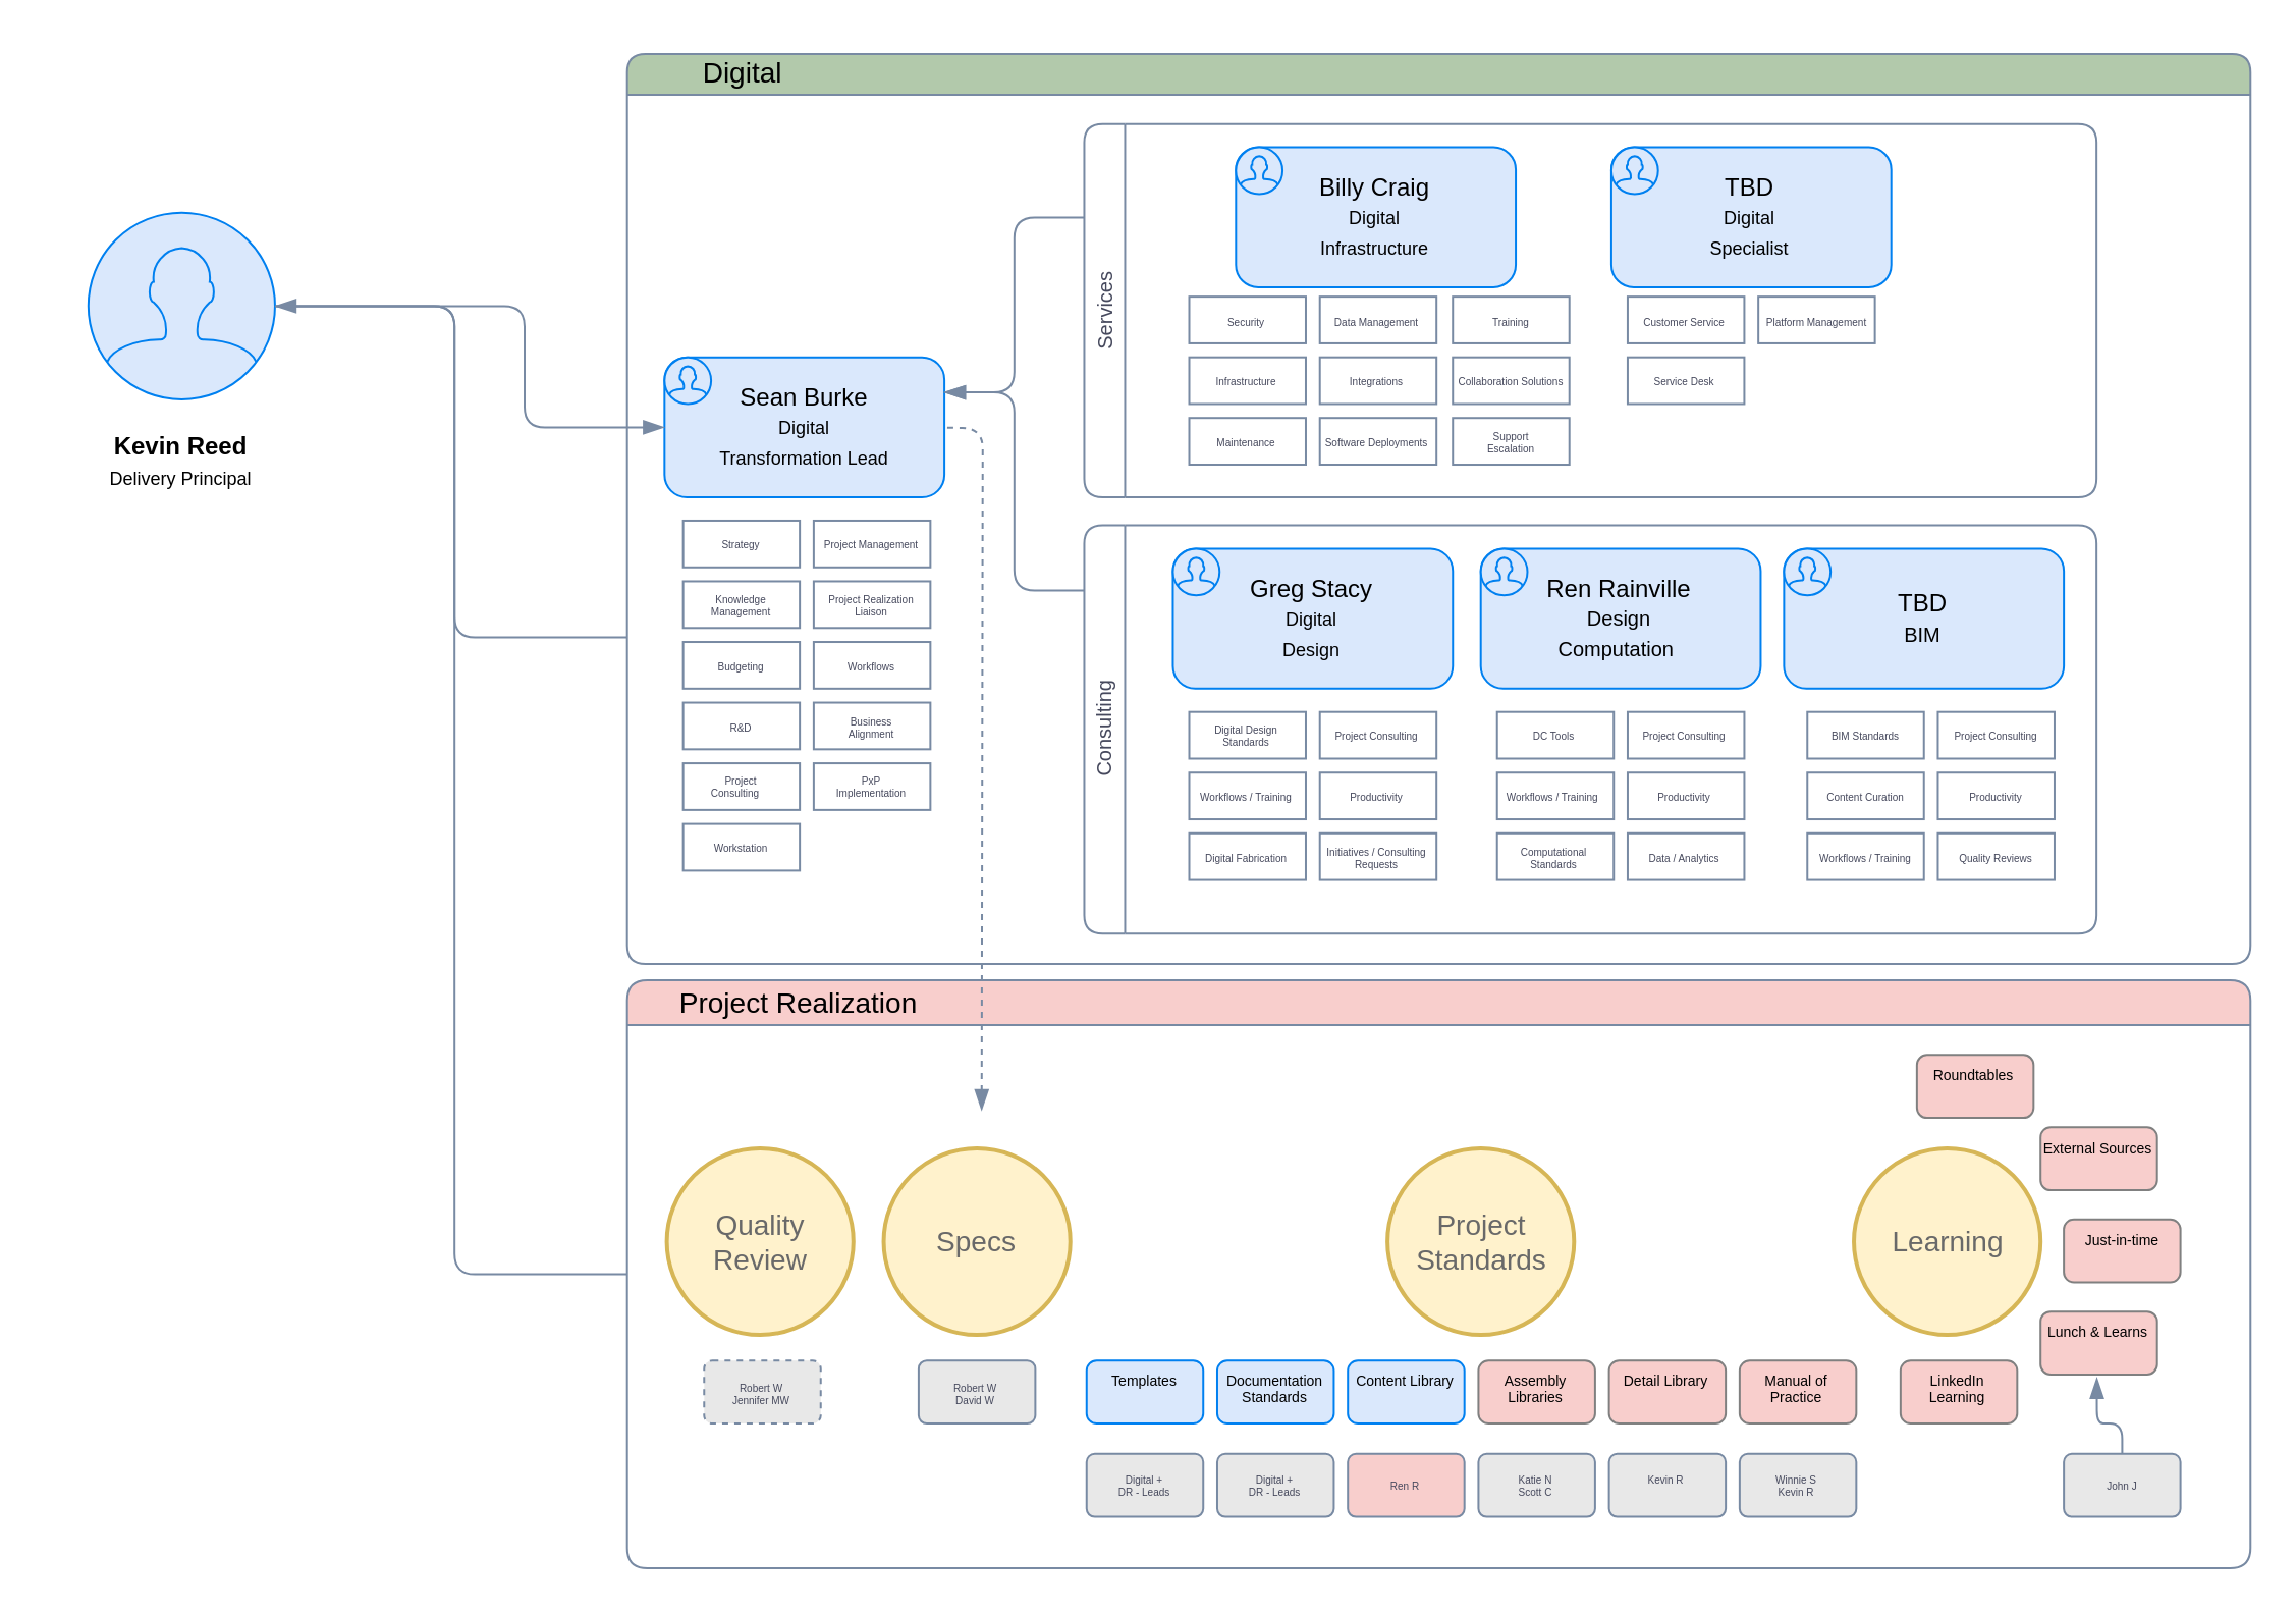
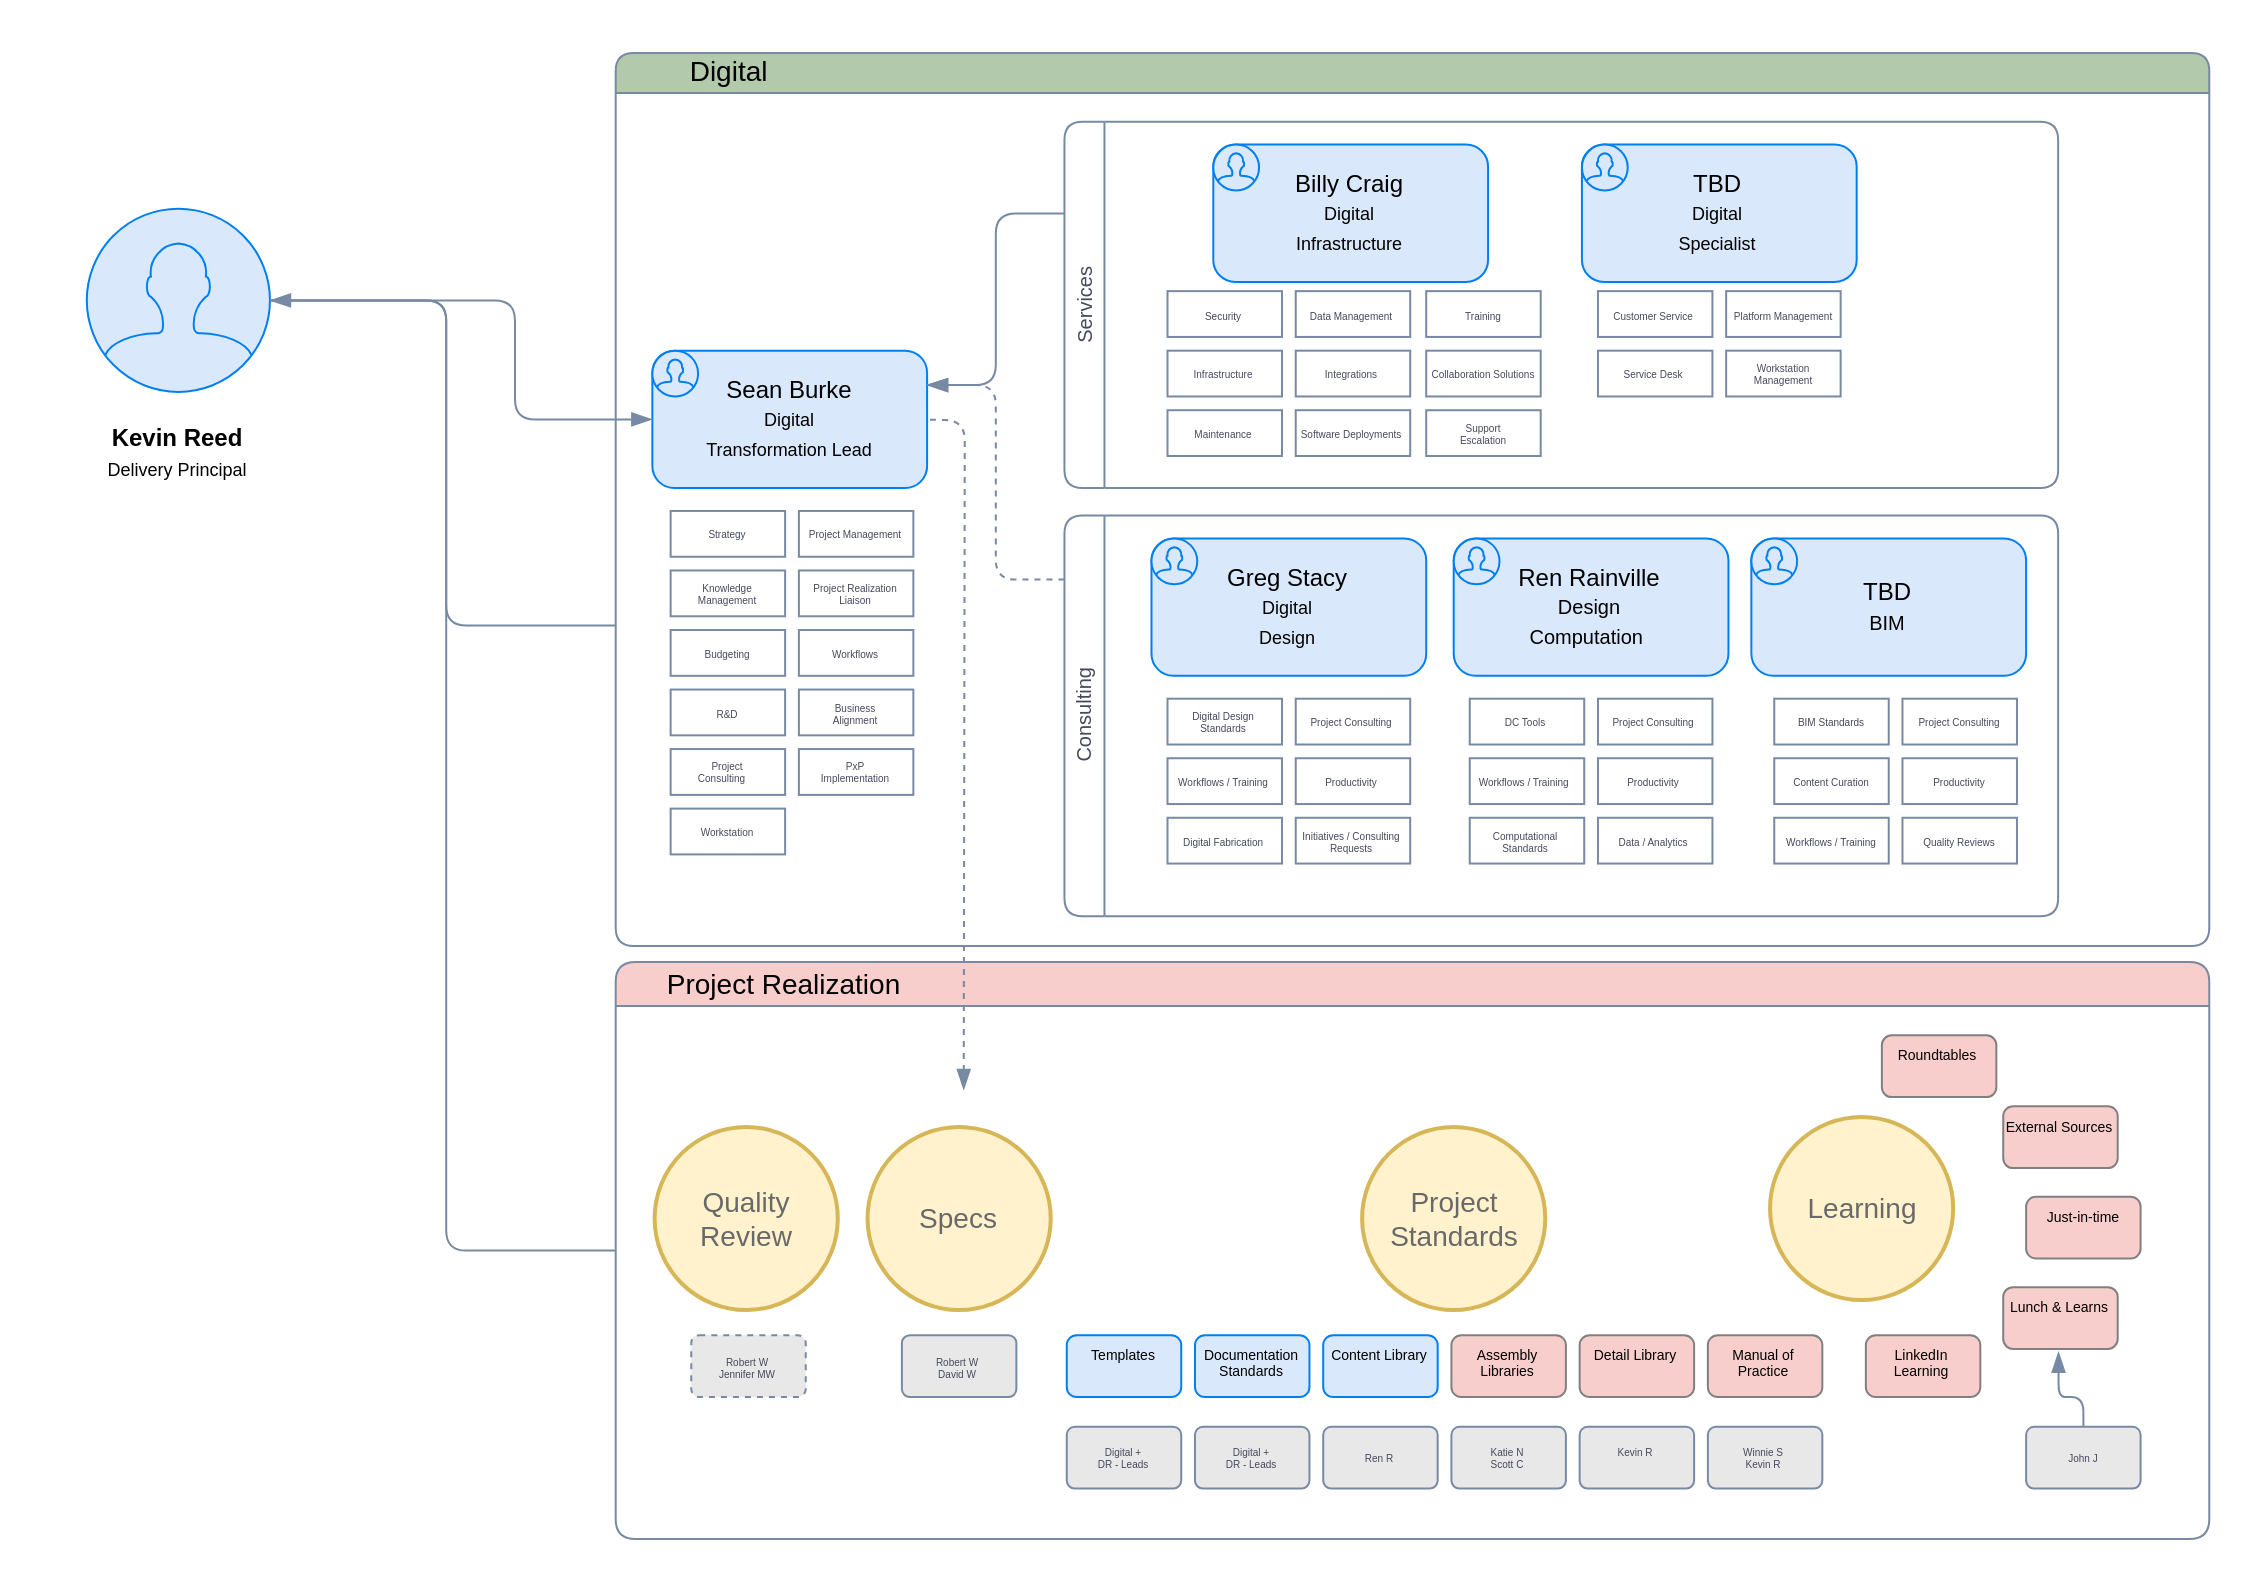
+ <mxCell id="47" value="Workstation Management" style="rounded=1;align=center;arcSize=0;fillColor=none;strokeColor=#788AA3;fontColor=#46495D;fontStyle=0;startSize=20;labelBackgroundColor=none;endArrow=none;startArrow=classic;startFill=1;endFill=0;endSize=8;verticalAlign=middle;whiteSpace=wrap;fontSize=5;" parent="43" vertex="1"><mxGeometry x="64.11" y="29.765" width="57.241" height="22.896" as="geometry" /></mxCell>
- <mxCell id="58" style="edgeStyle=orthogonalEdgeStyle;rounded=1;orthogonalLoop=1;jettySize=auto;html=1;entryX=1;entryY=0.25;entryDx=0;entryDy=0;endArrow=blockThin;fontSize=12;strokeColor=#788AA3;fontColor=#46495D;startSize=8;endSize=8;fillColor=#B2C9AB;endFill=1;startArrow=none;startFill=0;" parent="30" source="59" target="33" edge="1"><mxGeometry relative="1" as="geometry"><Array as="points"><mxPoint x="190.039" y="263.308" /><mxPoint x="190.039" y="165.998" /></Array></mxGeometry></mxCell>
+ <mxCell id="58" style="edgeStyle=orthogonalEdgeStyle;rounded=1;orthogonalLoop=1;jettySize=auto;html=1;entryX=1;entryY=0.25;entryDx=0;entryDy=0;endArrow=blockThin;fontSize=12;strokeColor=#788AA3;fontColor=#46495D;startSize=8;endSize=8;fillColor=#B2C9AB;endFill=1;startArrow=none;startFill=0;dashed=1;" parent="30" source="59" target="33" edge="1"><mxGeometry relative="1" as="geometry"><Array as="points"><mxPoint x="190.039" y="263.308" /><mxPoint x="190.039" y="165.998" /></Array></mxGeometry></mxCell>
- <mxCell id="8" value="Learning" style="ellipse;whiteSpace=wrap;html=1;aspect=fixed;fontSize=14;fillColor=#fff2cc;strokeColor=#d6b656;strokeWidth=2;rounded=1;arcSize=12;fontColor=#696969;" parent="3" vertex="1"><mxGeometry x="602.173" y="82.427" width="91.585" height="91.585" as="geometry" /></mxCell>
+ <mxCell id="8" value="Learning" style="ellipse;whiteSpace=wrap;html=1;aspect=fixed;fontSize=14;fillColor=#fff2cc;strokeColor=#d6b656;strokeWidth=2;rounded=1;arcSize=12;fontColor=#696969;" parent="3" vertex="1"><mxGeometry x="577.173" y="77.427" width="91.585" height="91.585" as="geometry" /></mxCell>
- <mxCell id="15" value="Ren R" style="rounded=1;align=center;arcSize=13;fillColor=#f8cecc;strokeColor=#788AA3;fontColor=#46495D;fontStyle=0;startSize=20;labelBackgroundColor=none;endArrow=none;startArrow=classic;startFill=1;endFill=0;endSize=8;verticalAlign=middle;whiteSpace=wrap;fontSize=5;glass=0;" parent="3" vertex="1"><mxGeometry x="353.748" y="232.398" width="57.241" height="30.91" as="geometry" /></mxCell>
+ <mxCell id="15" value="Ren R" style="rounded=1;align=center;arcSize=13;fillColor=#E8E8E8;strokeColor=#788AA3;fontColor=#46495D;fontStyle=0;startSize=20;labelBackgroundColor=none;endArrow=none;startArrow=classic;startFill=1;endFill=0;endSize=8;verticalAlign=middle;whiteSpace=wrap;fontSize=5;glass=0;" parent="3" vertex="1"><mxGeometry x="353.748" y="232.398" width="57.241" height="30.91" as="geometry" /></mxCell>
